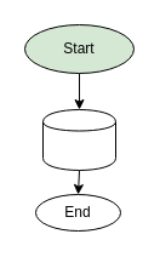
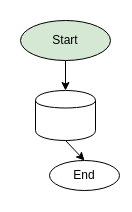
- <mxCell id="6" value="End" parent="1" style="ellipse;whiteSpace=wrap;html=1;" vertex="1"><mxGeometry as="geometry" x="29" y="160" width="70" height="30" /></mxCell>
+ <mxCell id="6" value="End" parent="1" style="ellipse;whiteSpace=wrap;html=1;" vertex="1"><mxGeometry x="49" y="160" as="geometry" width="70" height="30" /></mxCell>
